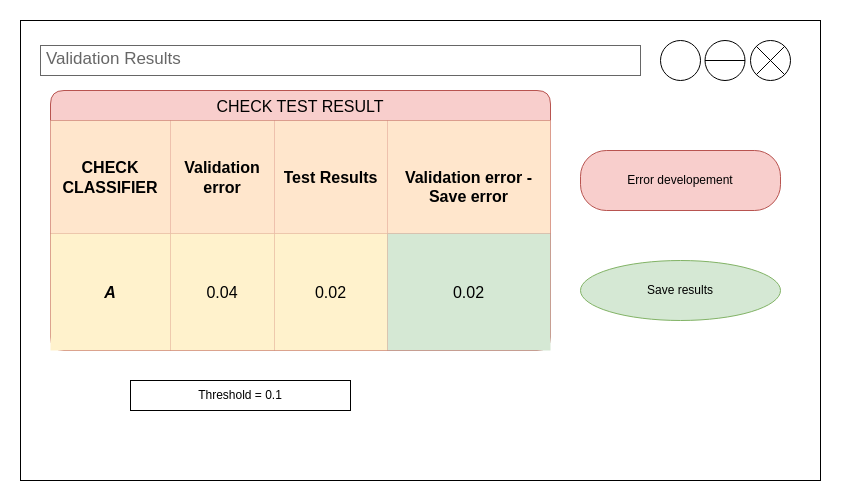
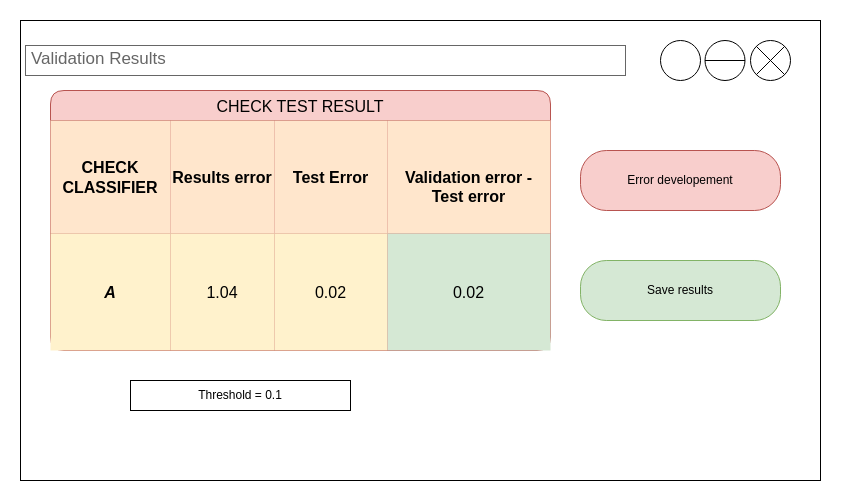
- <mxCell id="20" value="Validation Results" style="strokeWidth=1;shadow=0;dashed=0;align=center;html=1;shape=mxgraph.mockup.text.textBox;fontColor=#666666;align=left;fontSize=17;spacingLeft=4;spacingTop=-3;strokeColor=#666666;mainText=" vertex="1" parent="1"><mxGeometry x="40" y="45" width="600" height="30" as="geometry" /></mxCell>
+ <mxCell id="20" value="Validation Results" style="strokeWidth=1;shadow=0;dashed=0;align=center;html=1;shape=mxgraph.mockup.text.textBox;fontColor=#666666;align=left;fontSize=17;spacingLeft=4;spacingTop=-3;strokeColor=#666666;mainText=" vertex="1" parent="1"><mxGeometry x="25" y="45" width="600" height="30" as="geometry" /></mxCell>
- <mxCell id="6" value="Validation error" style="shape=partialRectangle;html=1;whiteSpace=wrap;connectable=0;strokeColor=#d79b00;overflow=hidden;fillColor=#ffe6cc;top=0;left=0;bottom=0;right=0;pointerEvents=1;fontSize=16;fontStyle=1;" parent="4" vertex="1"><mxGeometry x="120" width="104" height="113" as="geometry"><mxRectangle width="104" height="113" as="alternateBounds" /></mxGeometry></mxCell>
+ <mxCell id="6" value="Results error" style="shape=partialRectangle;html=1;whiteSpace=wrap;connectable=0;strokeColor=#d79b00;overflow=hidden;fillColor=#ffe6cc;top=0;left=0;bottom=0;right=0;pointerEvents=1;fontSize=16;fontStyle=1;" parent="4" vertex="1"><mxGeometry x="120" width="104" height="113" as="geometry"><mxRectangle width="104" height="113" as="alternateBounds" /></mxGeometry></mxCell>
- <mxCell id="7" value="Test Results" style="shape=partialRectangle;html=1;whiteSpace=wrap;connectable=0;strokeColor=#d79b00;overflow=hidden;fillColor=#ffe6cc;top=0;left=0;bottom=0;right=0;pointerEvents=1;fontSize=16;fontStyle=1;" parent="4" vertex="1"><mxGeometry x="224" width="113" height="113" as="geometry"><mxRectangle width="113" height="113" as="alternateBounds" /></mxGeometry></mxCell>
+ <mxCell id="7" value="Test Error" style="shape=partialRectangle;html=1;whiteSpace=wrap;connectable=0;strokeColor=#d79b00;overflow=hidden;fillColor=#ffe6cc;top=0;left=0;bottom=0;right=0;pointerEvents=1;fontSize=16;fontStyle=1;" parent="4" vertex="1"><mxGeometry x="224" width="113" height="113" as="geometry"><mxRectangle width="113" height="113" as="alternateBounds" /></mxGeometry></mxCell>
- <mxCell id="8" value="&lt;br&gt;Validation error - Save error" style="shape=partialRectangle;html=1;whiteSpace=wrap;connectable=0;strokeColor=#d79b00;overflow=hidden;fillColor=#ffe6cc;top=0;left=0;bottom=0;right=0;pointerEvents=1;fontSize=16;fontStyle=1;" parent="4" vertex="1"><mxGeometry x="337" width="163" height="113" as="geometry"><mxRectangle width="163" height="113" as="alternateBounds" /></mxGeometry></mxCell>
+ <mxCell id="8" value="&lt;br&gt;Validation error - Test error" style="shape=partialRectangle;html=1;whiteSpace=wrap;connectable=0;strokeColor=#d79b00;overflow=hidden;fillColor=#ffe6cc;top=0;left=0;bottom=0;right=0;pointerEvents=1;fontSize=16;fontStyle=1;" parent="4" vertex="1"><mxGeometry x="337" width="163" height="113" as="geometry"><mxRectangle width="163" height="113" as="alternateBounds" /></mxGeometry></mxCell>
- <mxCell id="14" value="Save results" style="ellipse;whiteSpace=wrap;html=1;fillColor=#d5e8d4;strokeColor=#82b366;arcSize=43;" parent="1" vertex="1"><mxGeometry x="580" y="260" width="200" height="60" as="geometry" /></mxCell>
+ <mxCell id="14" value="Save results" style="rounded=1;whiteSpace=wrap;html=1;fillColor=#d5e8d4;strokeColor=#82b366;arcSize=43;" parent="1" vertex="1"><mxGeometry x="580" y="260" width="200" height="60" as="geometry" /></mxCell>
- <mxCell id="11" value="0.04" style="shape=partialRectangle;html=1;whiteSpace=wrap;connectable=0;strokeColor=#d6b656;overflow=hidden;fillColor=#fff2cc;top=0;left=0;bottom=0;right=0;pointerEvents=1;fontSize=16;" parent="9" vertex="1"><mxGeometry x="120" width="104" height="117" as="geometry"><mxRectangle width="104" height="117" as="alternateBounds" /></mxGeometry></mxCell>
+ <mxCell id="11" value="1.04" style="shape=partialRectangle;html=1;whiteSpace=wrap;connectable=0;strokeColor=#d6b656;overflow=hidden;fillColor=#fff2cc;top=0;left=0;bottom=0;right=0;pointerEvents=1;fontSize=16;" parent="9" vertex="1"><mxGeometry x="120" width="104" height="117" as="geometry"><mxRectangle width="104" height="117" as="alternateBounds" /></mxGeometry></mxCell>
